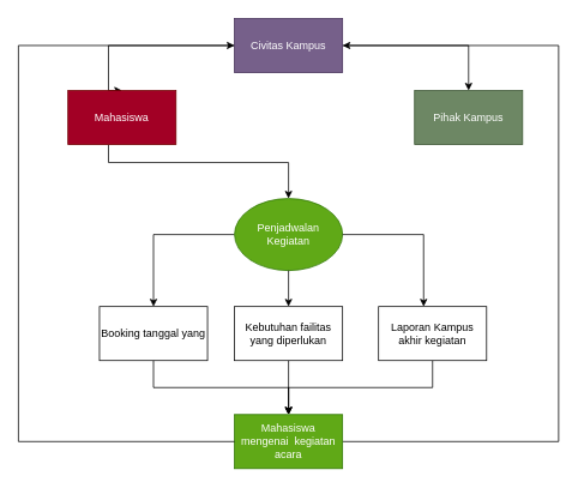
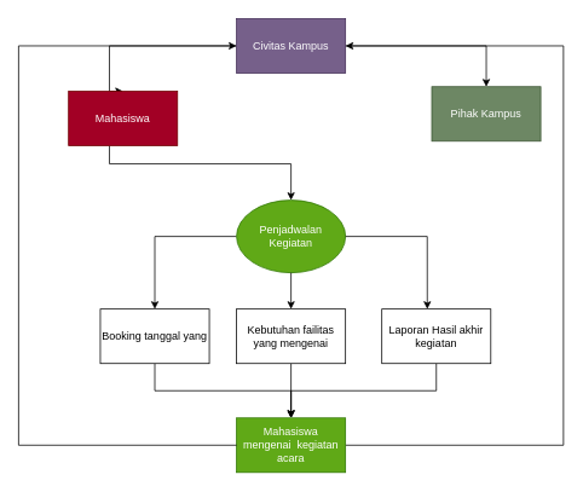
- <mxCell id="7" value="Pihak Kampus" style="rounded=0;whiteSpace=wrap;html=1;fillColor=#6d8764;fontColor=#ffffff;strokeColor=#3A5431;" parent="1" vertex="1"><mxGeometry x="460" y="100" width="120" height="60" as="geometry" /></mxCell>
+ <mxCell id="7" value="Pihak Kampus" style="rounded=0;whiteSpace=wrap;html=1;fillColor=#6d8764;fontColor=#ffffff;strokeColor=#3A5431;" parent="1" vertex="1"><mxGeometry x="475" y="95" width="120" height="60" as="geometry" /></mxCell>
- <mxCell id="11" value="Kebutuhan failitas yang diperlukan" style="rounded=0;whiteSpace=wrap;html=1;" parent="1" vertex="1"><mxGeometry x="260" y="340" width="120" height="60" as="geometry" /></mxCell>
+ <mxCell id="11" value="Kebutuhan failitas yang mengenai" style="rounded=0;whiteSpace=wrap;html=1;" parent="1" vertex="1"><mxGeometry x="260" y="340" width="120" height="60" as="geometry" /></mxCell>
- <mxCell id="15" value="Laporan Kampus akhir kegiatan" style="rounded=0;whiteSpace=wrap;html=1;" parent="1" vertex="1"><mxGeometry x="420" y="340" width="120" height="60" as="geometry" /></mxCell>
+ <mxCell id="15" value="Laporan Hasil akhir kegiatan" style="rounded=0;whiteSpace=wrap;html=1;" parent="1" vertex="1"><mxGeometry x="420" y="340" width="120" height="60" as="geometry" /></mxCell>
